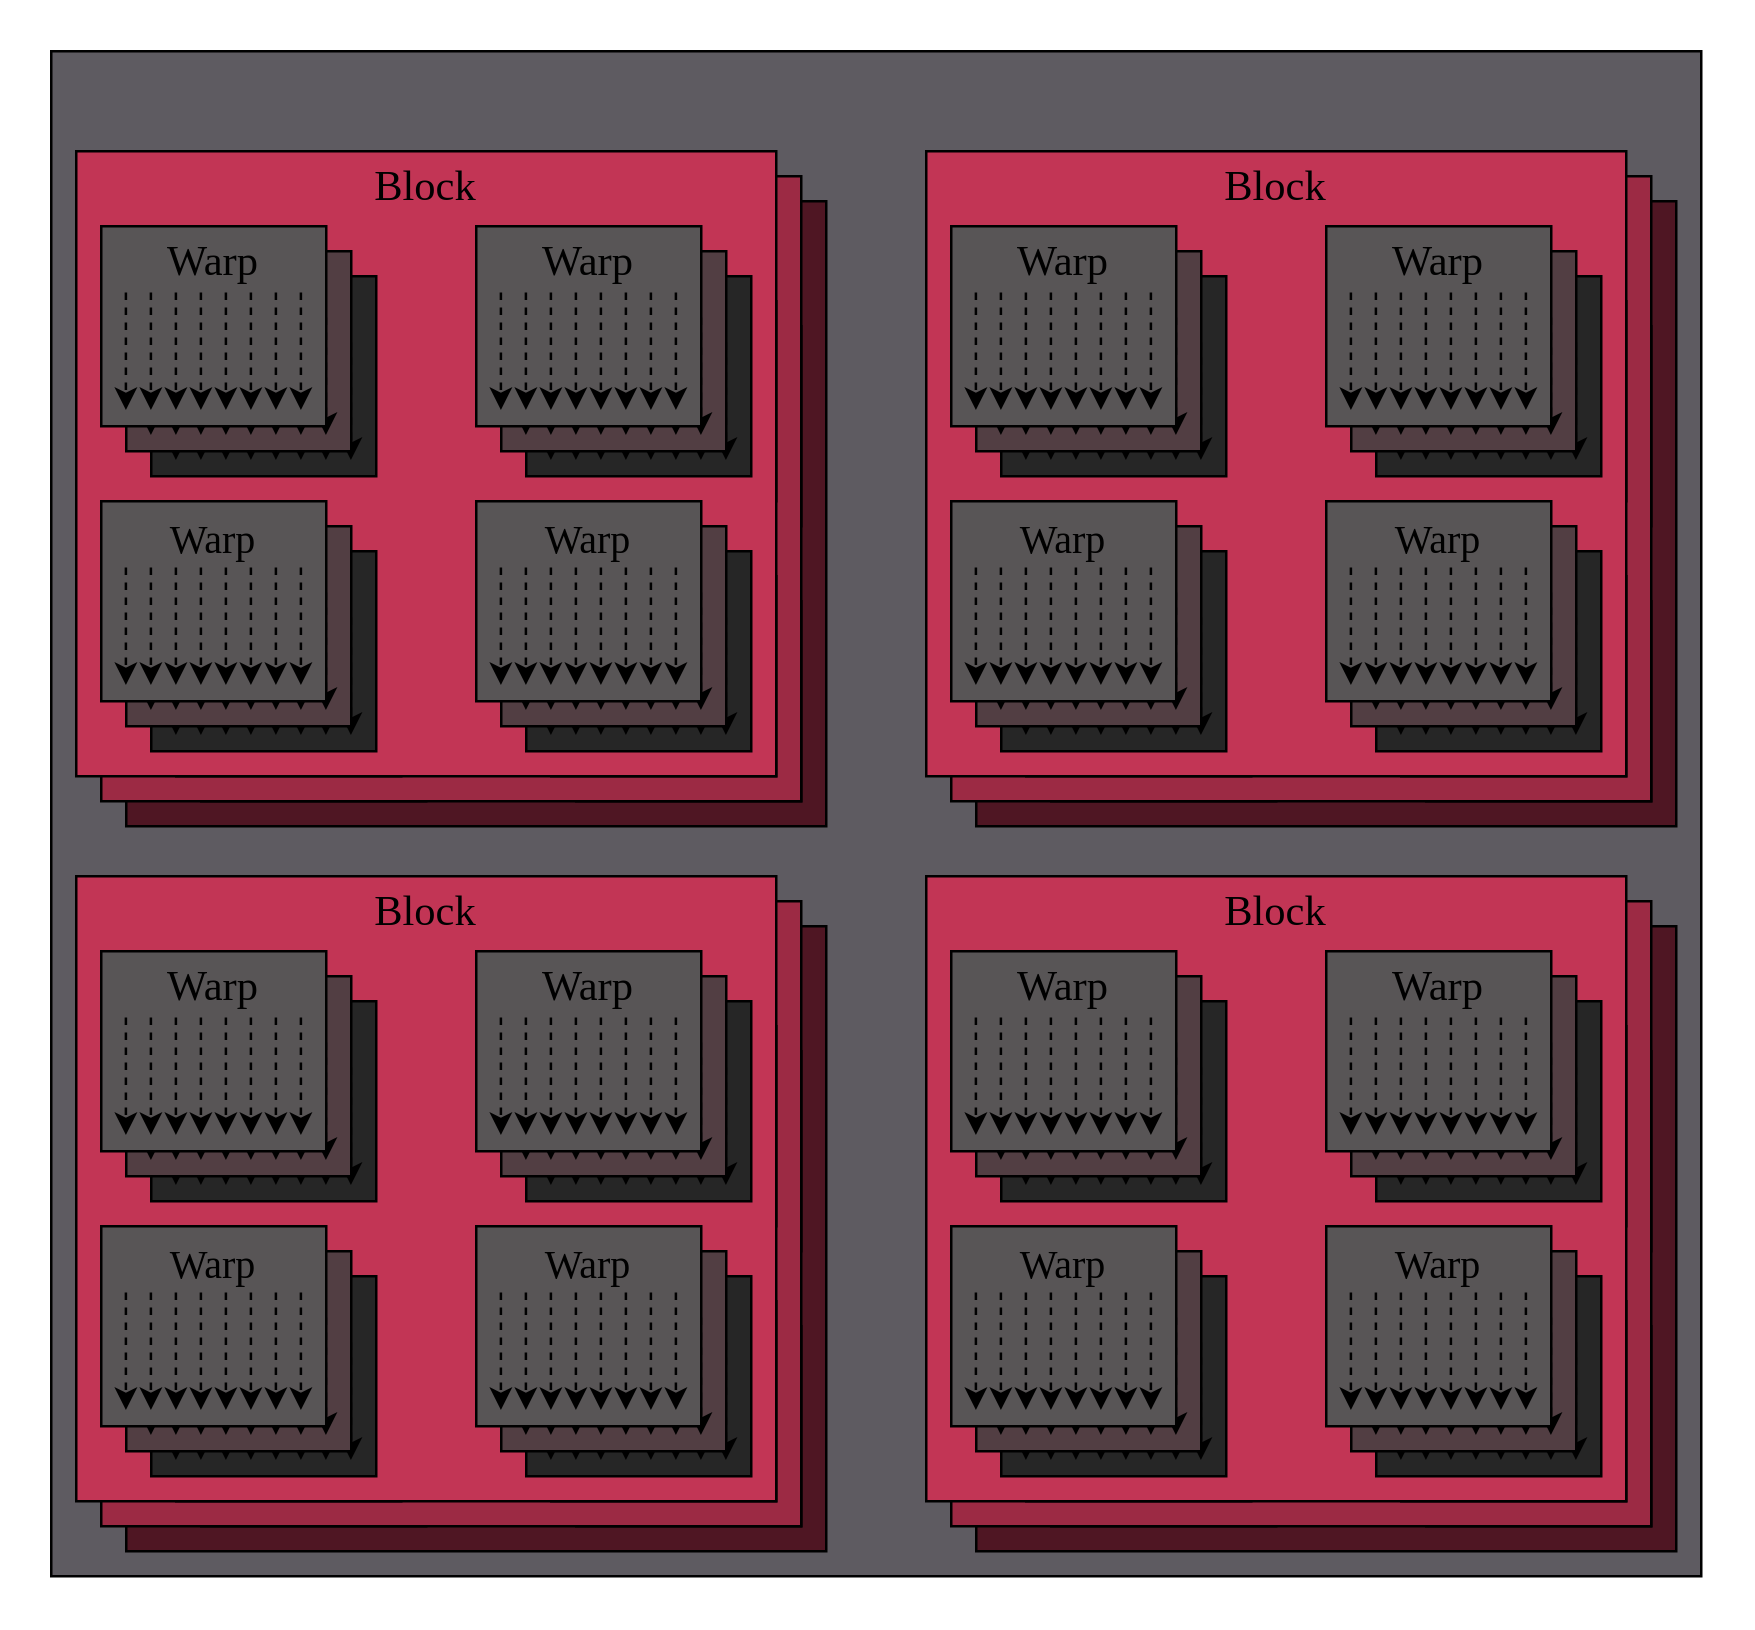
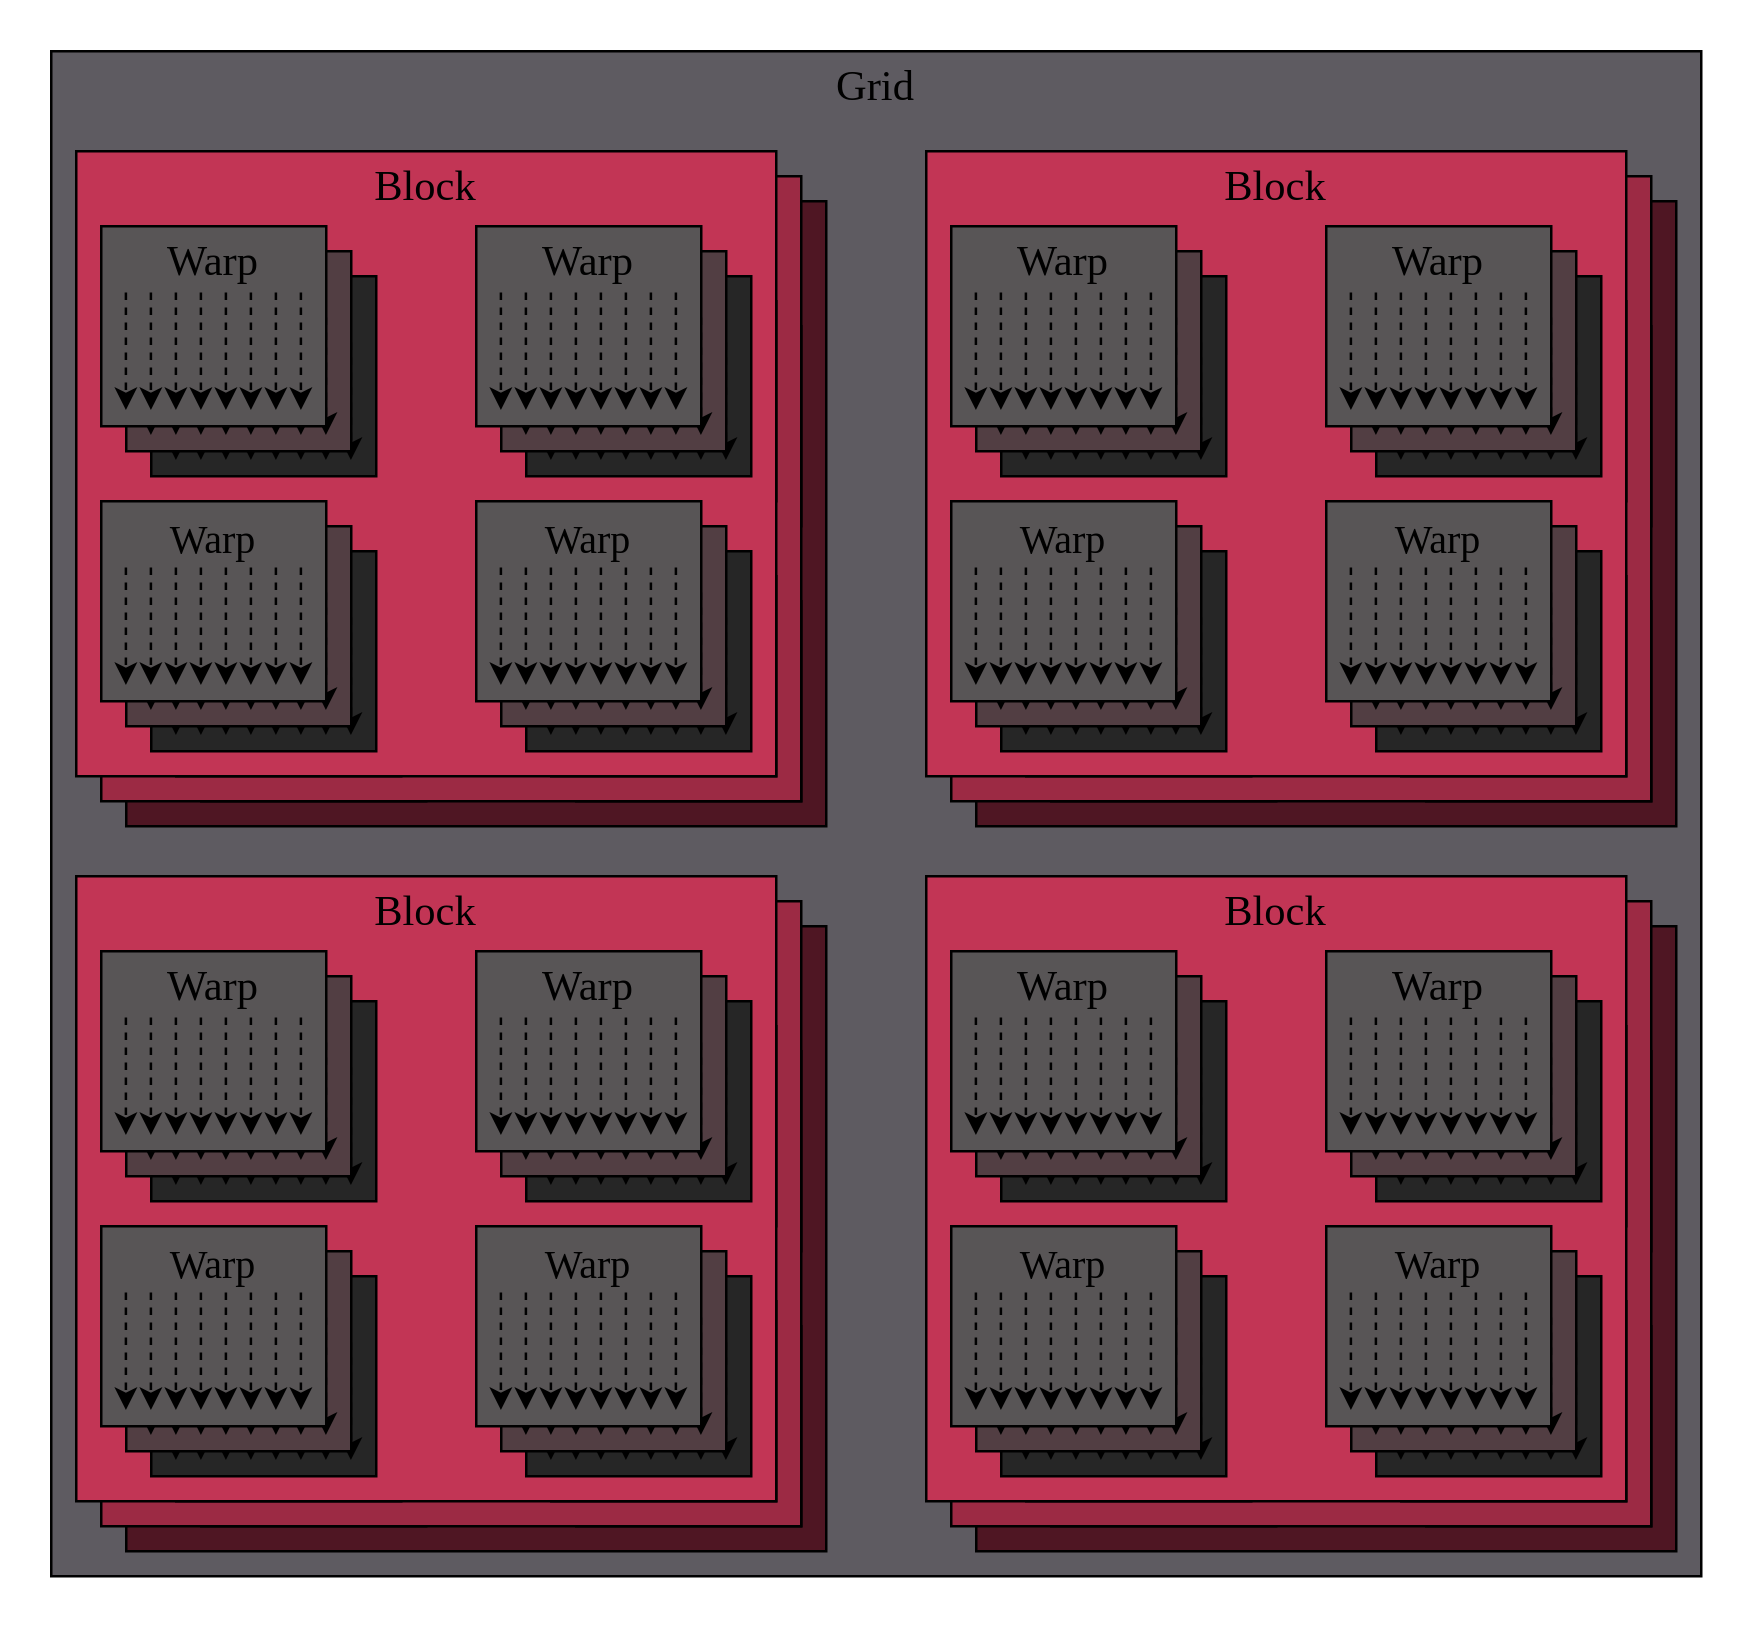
+ <mxCell id="3" value="&lt;p style=&quot;font-size: 17px;&quot;&gt;Grid&lt;/p&gt;" style="text;html=1;strokeColor=none;fillColor=none;align=center;verticalAlign=middle;whiteSpace=wrap;rounded=0;fontFamily=klavika;fontSize=17;" parent="1" vertex="1"><mxGeometry x="320" y="20" width="60" height="30" as="geometry" /></mxCell>
